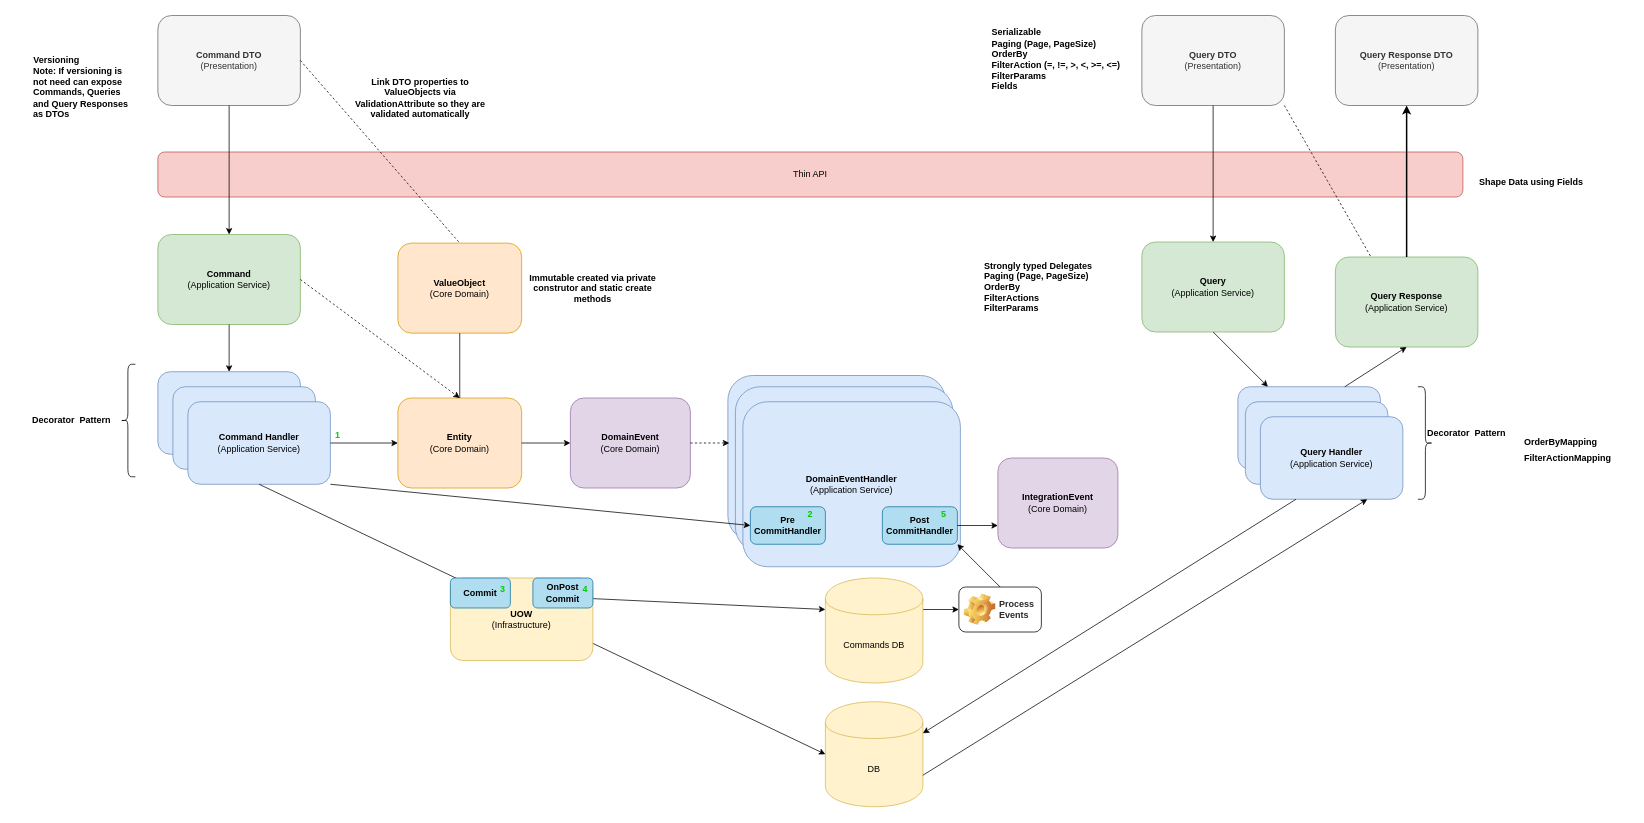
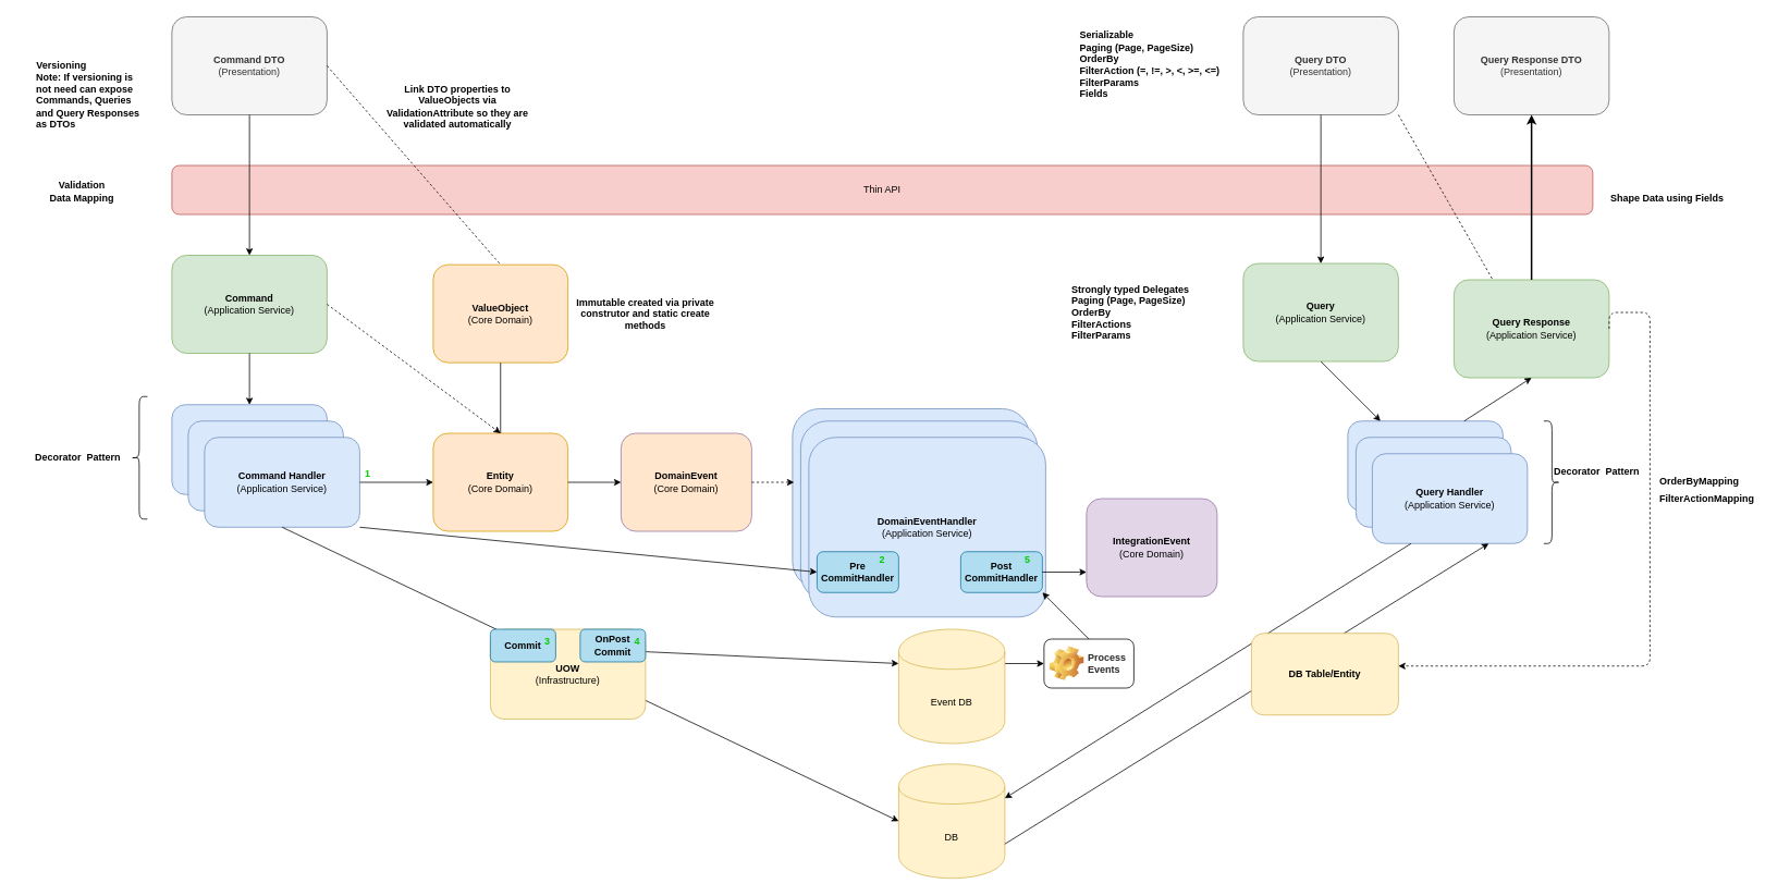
+ <mxCell id="37" value="Validation&lt;br&gt;Data Mapping&lt;br&gt;" style="text;html=1;strokeColor=none;fillColor=none;align=center;verticalAlign=middle;whiteSpace=wrap;rounded=0;shadow=0;fontStyle=1" parent="1" vertex="1"><mxGeometry x="20" y="222" width="160" height="23" as="geometry" /></mxCell>
- <mxCell id="14" value="&lt;b&gt;DomainEvent&lt;/b&gt;&lt;br&gt;(Core Domain)" style="rounded=1;whiteSpace=wrap;html=1;fillColor=#e1d5e7;strokeColor=#9673a6;" parent="1" vertex="1"><mxGeometry x="760" y="530" width="160" height="120" as="geometry" /></mxCell>
+ <mxCell id="14" value="&lt;b&gt;DomainEvent&lt;/b&gt;&lt;br&gt;(Core Domain)" style="rounded=1;whiteSpace=wrap;html=1;fillColor=#ffe6cc;strokeColor=#9673a6;" parent="1" vertex="1"><mxGeometry x="760" y="530" width="160" height="120" as="geometry" /></mxCell>
+ <mxCell id="44" value="" style="edgeStyle=segmentEdgeStyle;endArrow=classic;html=1;dashed=1;exitX=1;exitY=0.5;exitDx=0;exitDy=0;" parent="1" source="24" target="43" edge="1"><mxGeometry width="50" height="50" relative="1" as="geometry"><mxPoint x="2040" y="875" as="sourcePoint" /><mxPoint x="2090" y="825" as="targetPoint" /><Array as="points"><mxPoint x="2020" y="382" /><mxPoint x="2020" y="815" /></Array></mxGeometry></mxCell>
+ <mxCell id="43" value="&lt;b&gt;DB Table/Entity&lt;/b&gt;" style="rounded=1;whiteSpace=wrap;html=1;fillColor=#fff2cc;strokeColor=#d6b656;" parent="1" vertex="1"><mxGeometry x="1532" y="775" width="180" height="100" as="geometry" /></mxCell>
- <mxCell id="69" value="Commands DB" style="shape=cylinder;whiteSpace=wrap;html=1;boundedLbl=1;backgroundOutline=1;rounded=1;fillColor=#fff2cc;strokeColor=#d6b656;shadow=0;" vertex="1" parent="1"><mxGeometry x="1100" y="770" width="130" height="140" as="geometry" /></mxCell>
+ <mxCell id="69" value="Event DB" style="shape=cylinder;whiteSpace=wrap;html=1;boundedLbl=1;backgroundOutline=1;rounded=1;fillColor=#fff2cc;strokeColor=#d6b656;shadow=0;" vertex="1" parent="1"><mxGeometry x="1100" y="770" width="130" height="140" as="geometry" /></mxCell>
